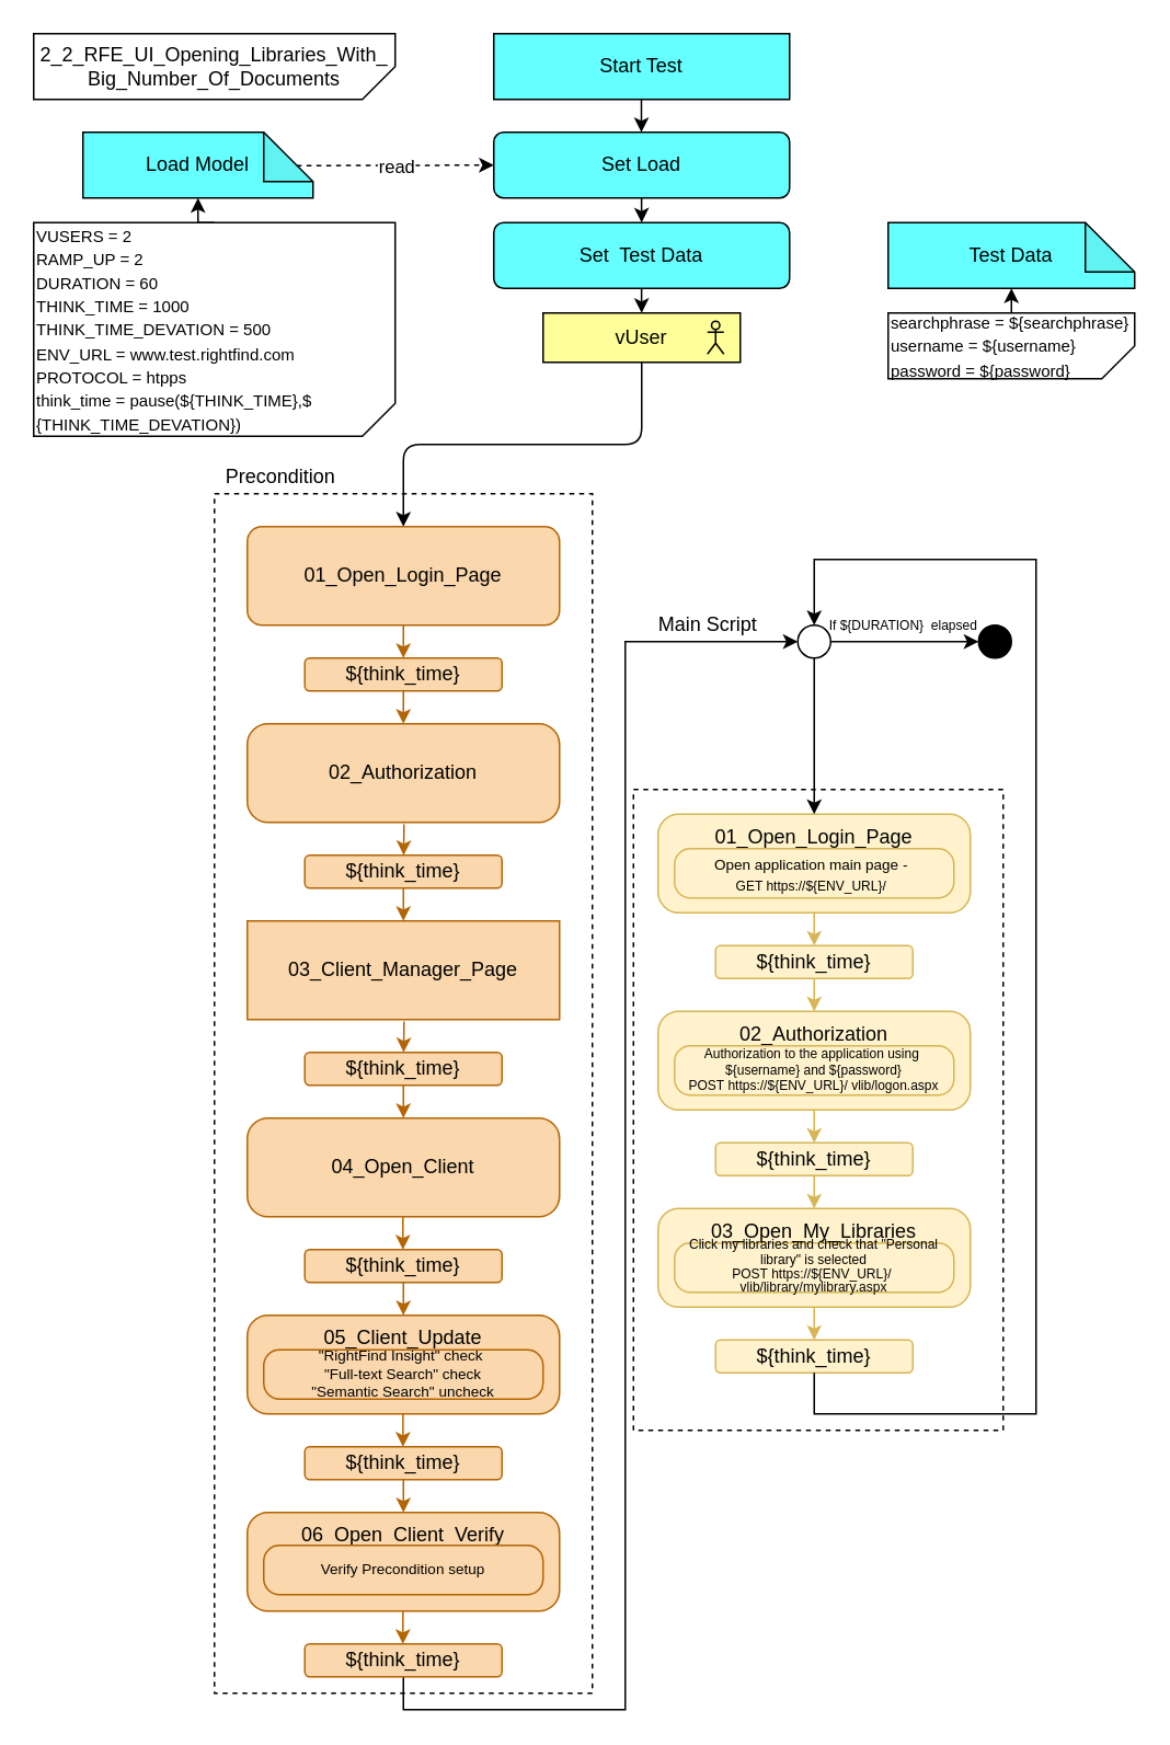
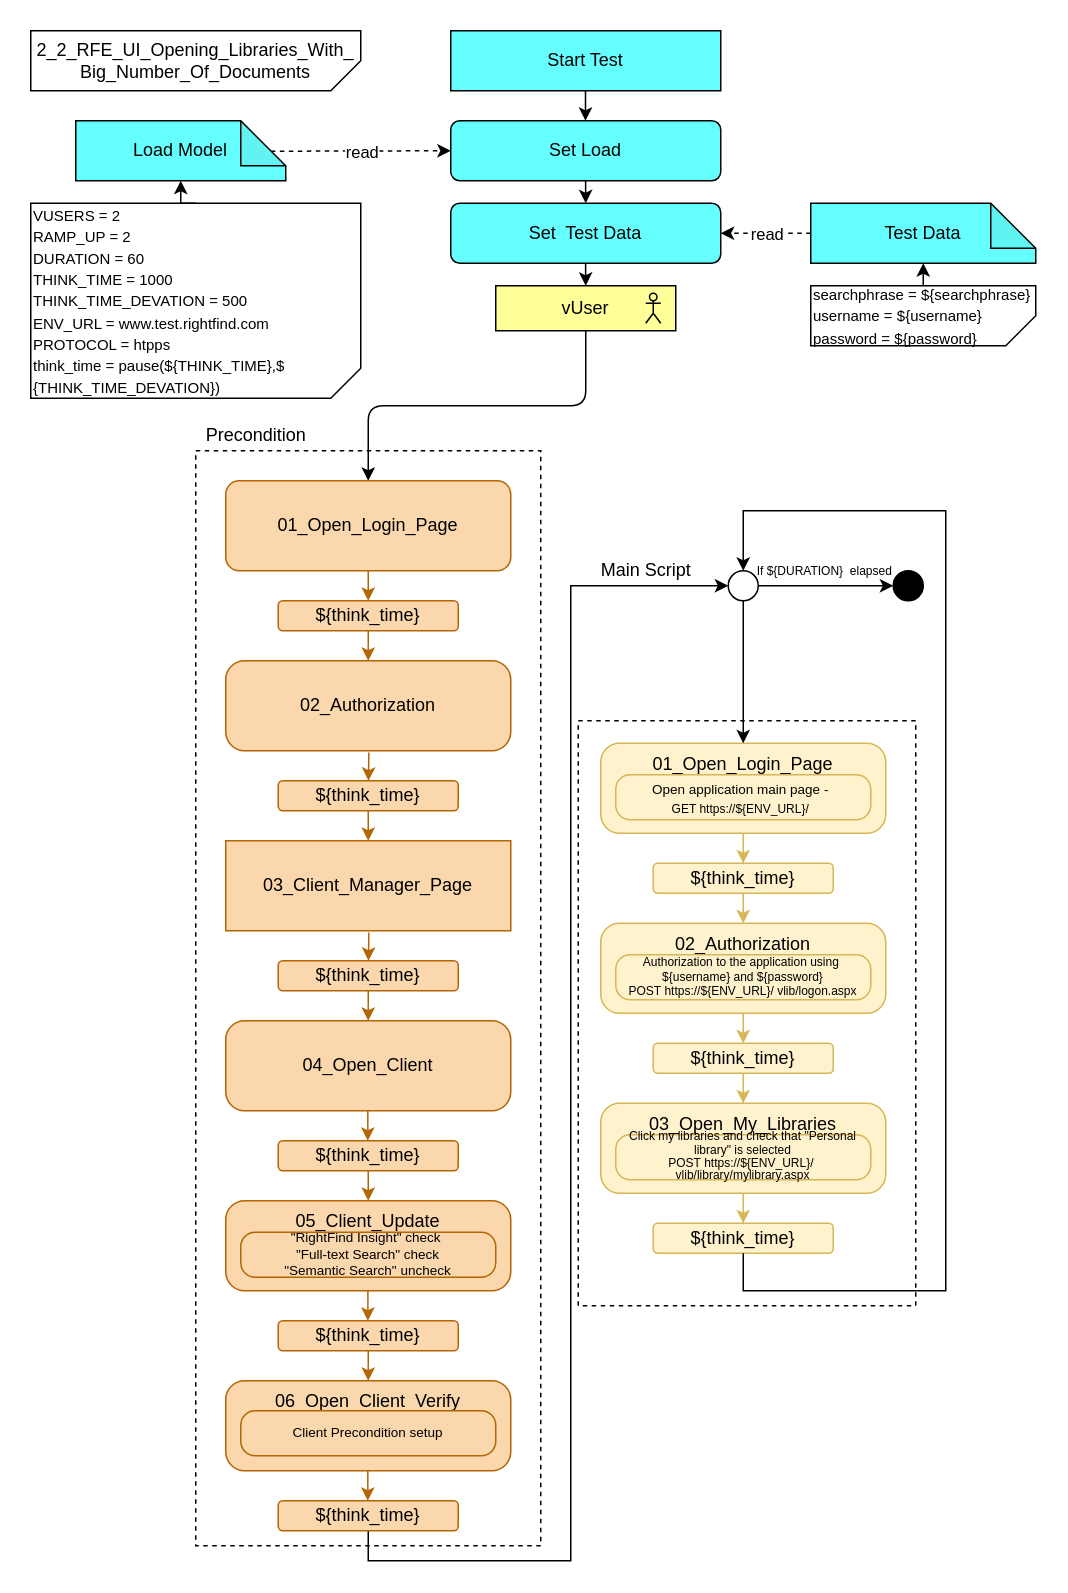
+ <mxCell id="29" value="" style="endArrow=classic;html=1;dashed=1;fontSize=12;fontColor=#000000;strokeColor=#000000;exitX=0;exitY=0.5;exitDx=0;exitDy=0;exitPerimeter=0;entryX=1;entryY=0.5;entryDx=0;entryDy=0;" parent="1" source="15" target="14" edge="1"><mxGeometry relative="1" as="geometry"><mxPoint x="440" y="130" as="sourcePoint" /><mxPoint x="540" y="130" as="targetPoint" /></mxGeometry></mxCell>
+ <mxCell id="30" value="read" style="edgeLabel;resizable=0;html=1;align=center;verticalAlign=middle;" parent="29" connectable="0" vertex="1"><mxGeometry relative="1" as="geometry" /></mxCell>
- <mxCell id="71" value="&lt;div style=&quot;box-sizing: border-box&quot;&gt;&lt;span style=&quot;font-size: 9px&quot;&gt;Verify Precondition setup&lt;/span&gt;&lt;/div&gt;" style="rounded=1;whiteSpace=wrap;html=1;shadow=0;sketch=0;fontSize=8;strokeWidth=1;verticalAlign=middle;arcSize=32;fillColor=#fad7ac;strokeColor=#b46504;" parent="1" vertex="1"><mxGeometry x="160" y="940" width="170" height="30" as="geometry" /></mxCell>
+ <mxCell id="71" value="&lt;div style=&quot;box-sizing: border-box&quot;&gt;&lt;span style=&quot;font-size: 9px&quot;&gt;Client Precondition setup&lt;/span&gt;&lt;/div&gt;" style="rounded=1;whiteSpace=wrap;html=1;shadow=0;sketch=0;fontSize=8;strokeWidth=1;verticalAlign=middle;arcSize=32;fillColor=#fad7ac;strokeColor=#b46504;" parent="1" vertex="1"><mxGeometry x="160" y="940" width="170" height="30" as="geometry" /></mxCell>
